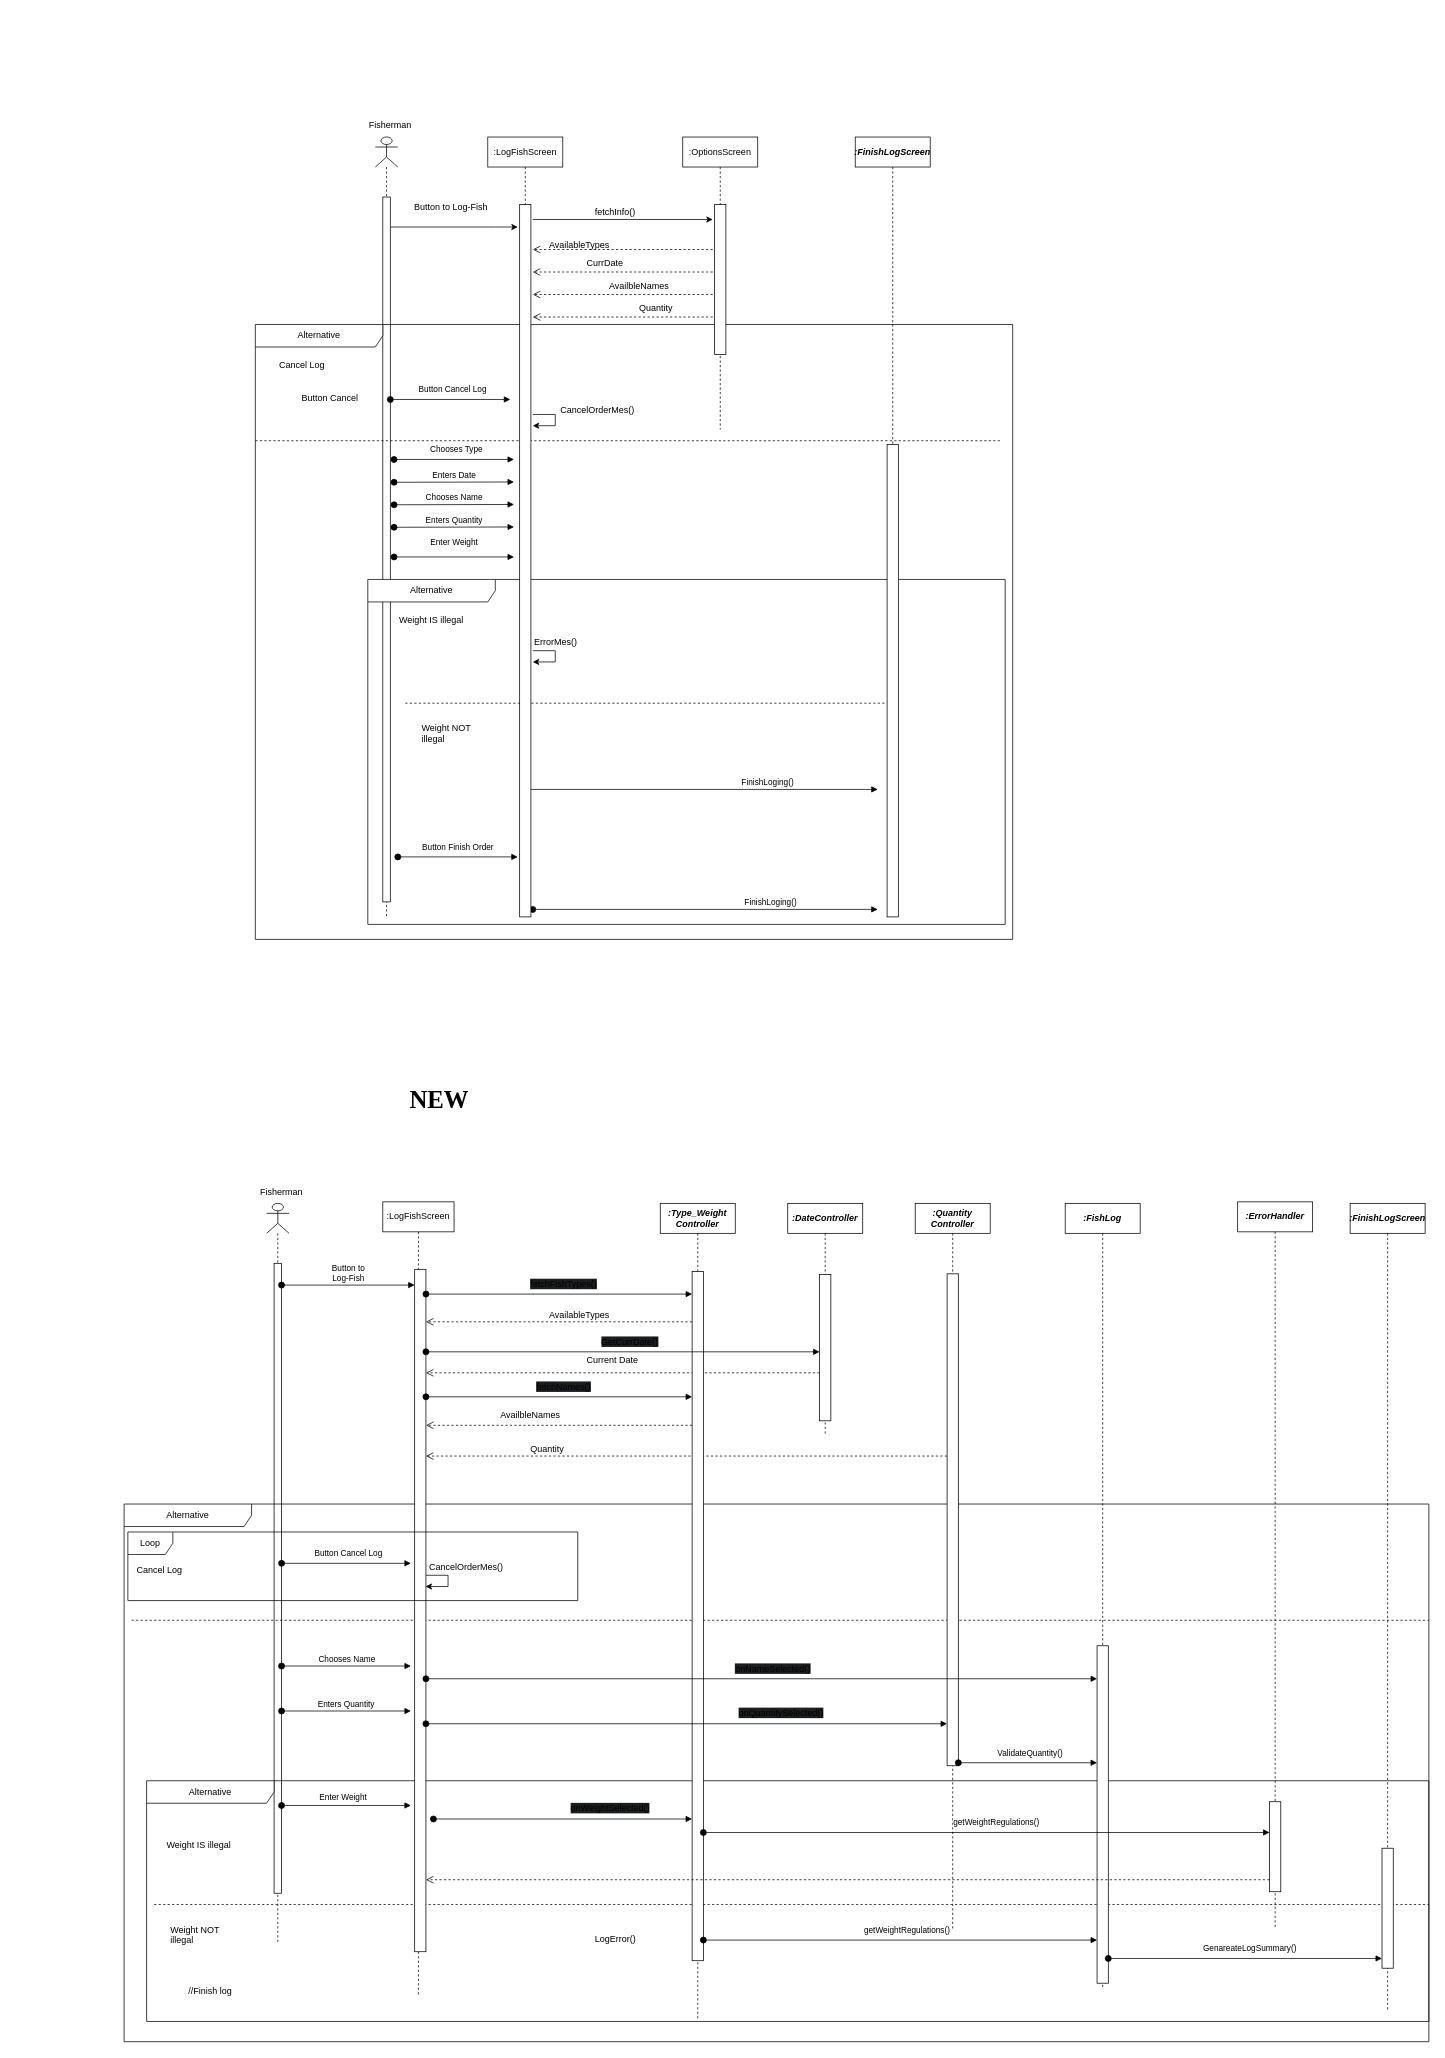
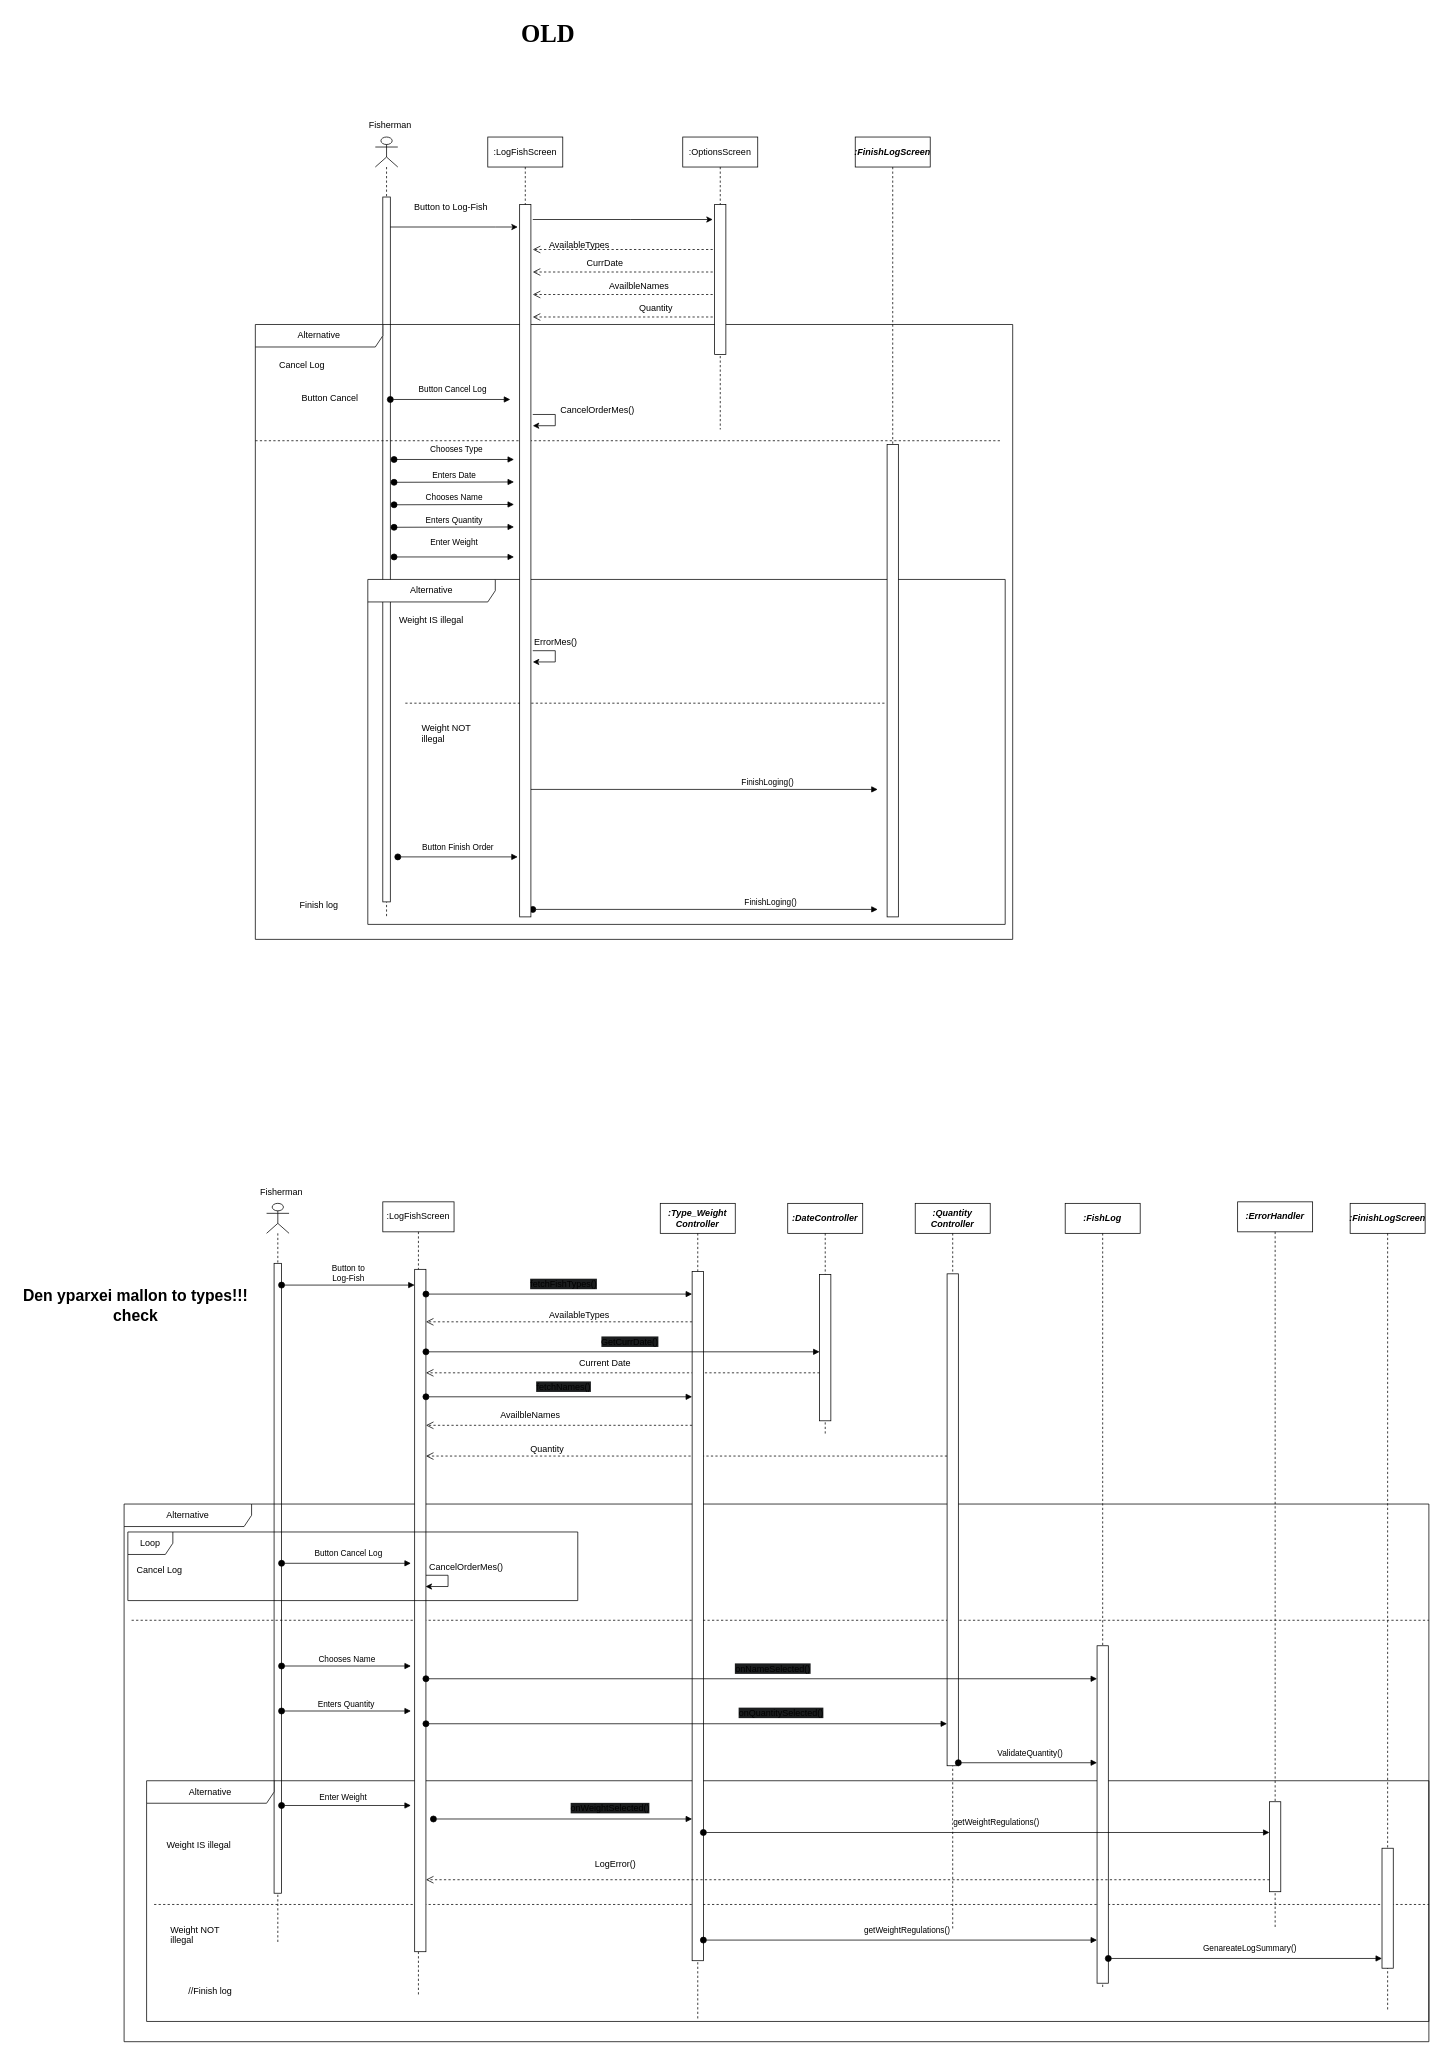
+ <mxCell id="44" value="&lt;b&gt;&lt;font style=&quot;font-size: 33px;&quot; face=&quot;Verdana&quot;&gt;OLD&lt;/font&gt;&lt;/b&gt;" style="text;html=1;align=center;verticalAlign=middle;resizable=0;points=[];autosize=1;strokeColor=none;fillColor=none;" parent="1" vertex="1"><mxGeometry x="680" y="20" width="100" height="50" as="geometry" /></mxCell>
- <mxCell id="8" value="fetchInfo()" style="text;html=1;align=center;verticalAlign=middle;whiteSpace=wrap;rounded=0;" parent="1" vertex="1"><mxGeometry x="790" y="267" width="60" height="30" as="geometry" /></mxCell>
+ <mxCell id="24" value="Finish log" style="text;html=1;align=center;verticalAlign=middle;whiteSpace=wrap;rounded=0;" parent="21" vertex="1"><mxGeometry x="50" y="760" width="70" height="30" as="geometry" /></mxCell>
- <mxCell id="72" value="&lt;b&gt;&lt;font style=&quot;font-size: 33px;&quot; face=&quot;Verdana&quot;&gt;NEW&lt;/font&gt;&lt;/b&gt;" style="text;html=1;align=center;verticalAlign=middle;resizable=0;points=[];autosize=1;strokeColor=none;fillColor=none;" parent="1" vertex="1"><mxGeometry x="530" y="1442" width="110" height="50" as="geometry" /></mxCell>
+ <mxCell id="98" value="&lt;b&gt;&lt;font style=&quot;font-size: 21px;&quot;&gt;Den yparxei mallon to types!!! &lt;br&gt;check&lt;/font&gt;&lt;/b&gt; " style="text;html=1;align=center;verticalAlign=middle;resizable=0;points=[];autosize=1;strokeColor=none;fillColor=none;" vertex="1" parent="1"><mxGeometry x="20" y="1710" width="320" height="60" as="geometry" /></mxCell>
- <mxCell id="53" value="Current Date" style="text;whiteSpace=wrap;html=1;" parent="1" vertex="1"><mxGeometry x="780" y="1799" width="80" height="20" as="geometry" /></mxCell>
+ <mxCell id="53" value="Current Date" style="text;whiteSpace=wrap;html=1;" parent="1" vertex="1"><mxGeometry x="770" y="1804" width="80" height="20" as="geometry" /></mxCell>
- <mxCell id="95" value="LogError()" style="text;html=1;align=center;verticalAlign=middle;resizable=0;points=[];autosize=1;strokeColor=none;fillColor=none;" parent="1" vertex="1"><mxGeometry x="780" y="2570" width="80" height="30" as="geometry" /></mxCell>
+ <mxCell id="95" value="LogError()" style="text;html=1;align=center;verticalAlign=middle;resizable=0;points=[];autosize=1;strokeColor=none;fillColor=none;" parent="1" vertex="1"><mxGeometry x="780" y="2470" width="80" height="30" as="geometry" /></mxCell>
